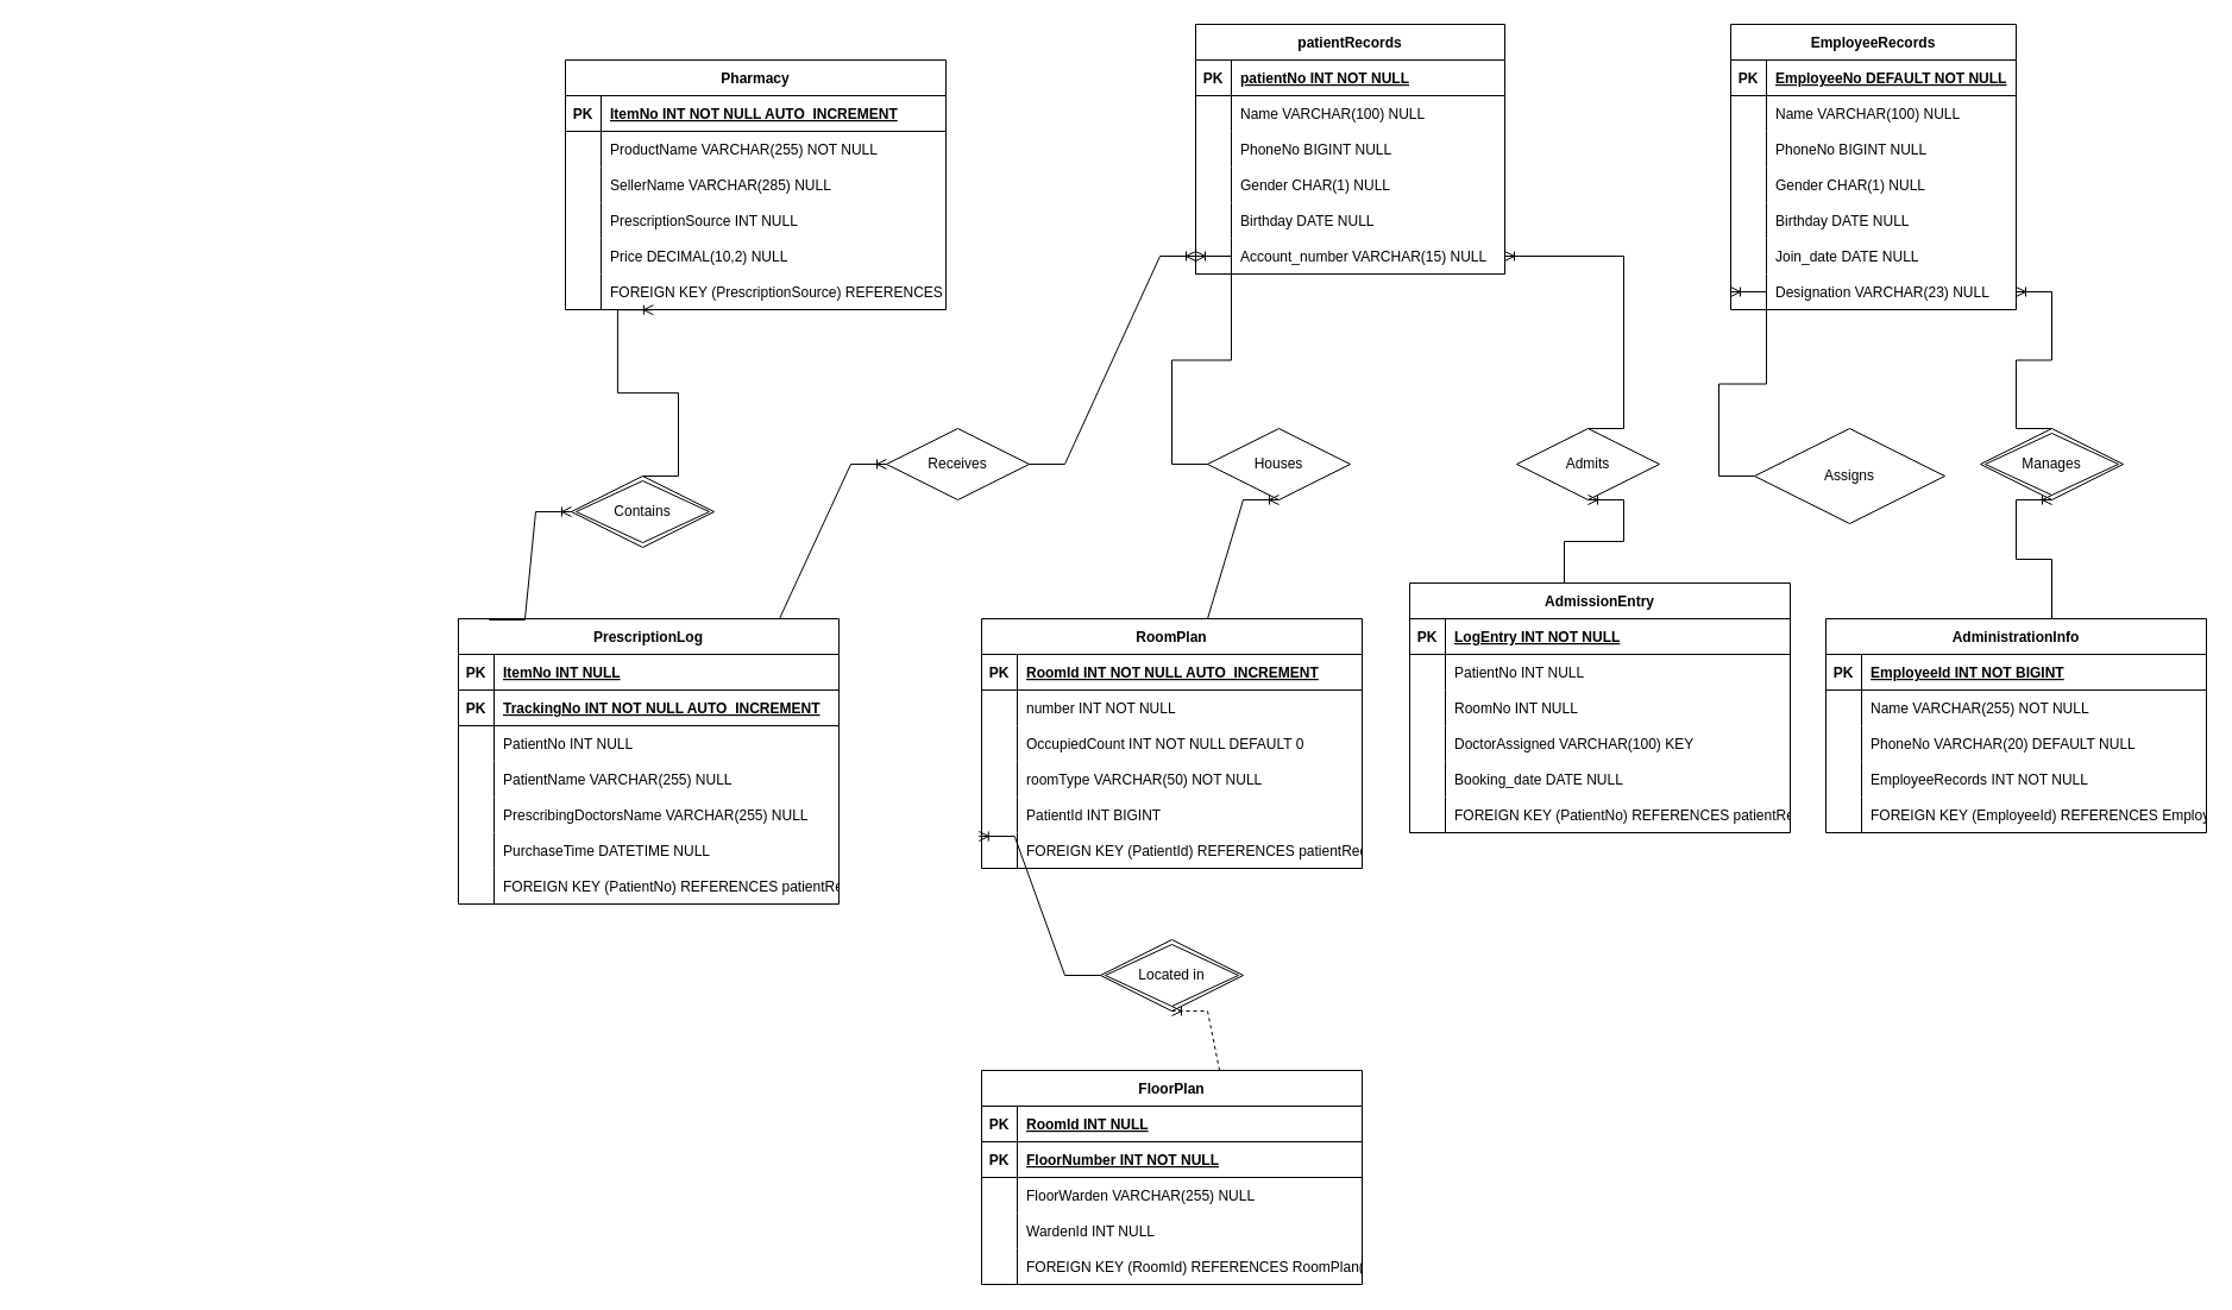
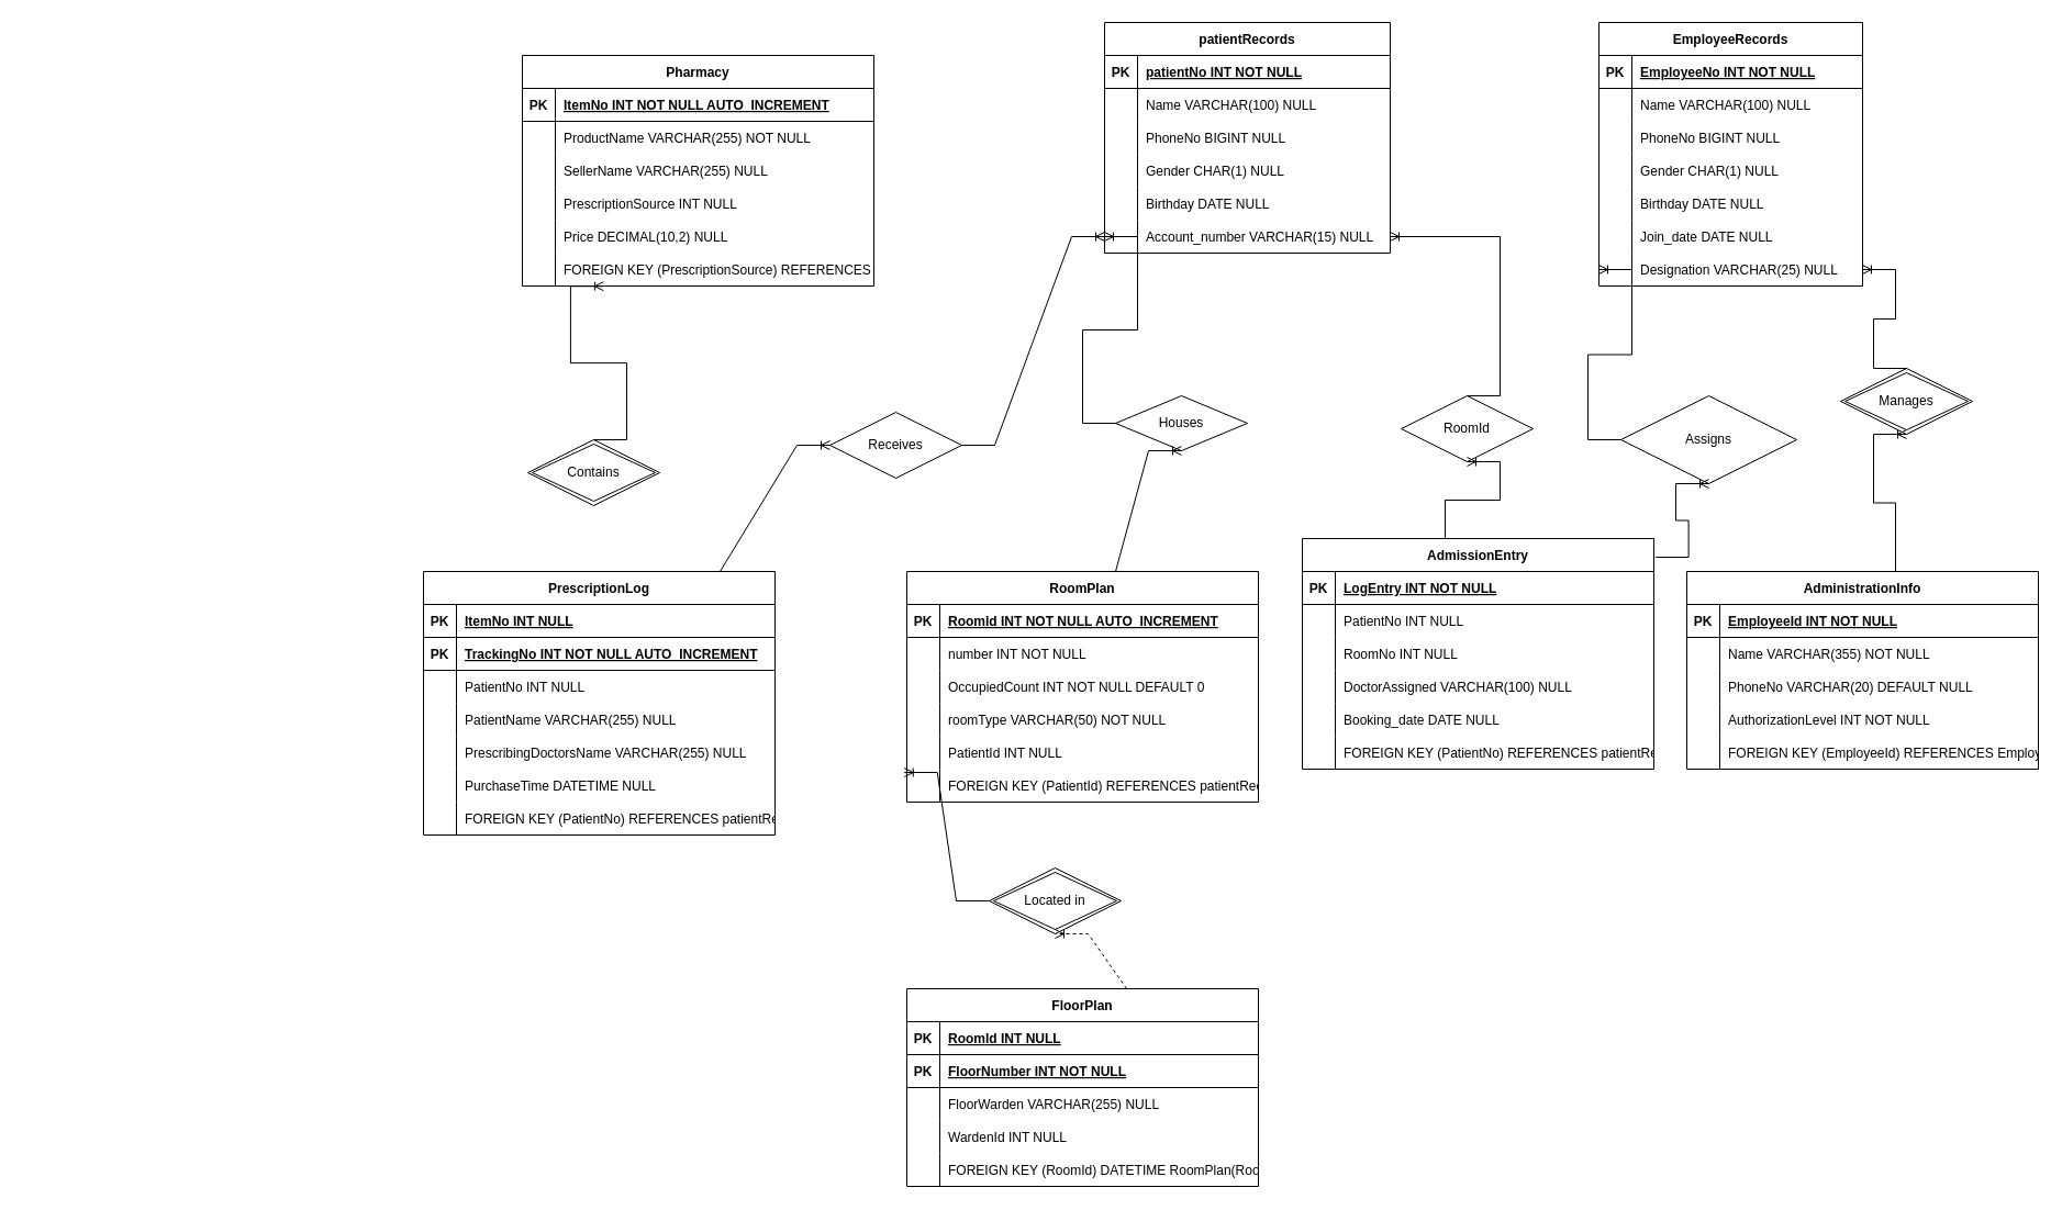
- <mxCell id="5" value="EmployeeNo  DEFAULT NOT NULL " style="shape=partialRectangle;overflow=hidden;connectable=0;fillColor=none;align=left;strokeColor=inherit;top=0;left=0;bottom=0;right=0;spacingLeft=6;fontStyle=5;" vertex="1" parent="3"><mxGeometry x="30" width="210" height="30" as="geometry"><mxRectangle width="210" height="30" as="alternateBounds" /></mxGeometry></mxCell>
+ <mxCell id="5" value="EmployeeNo  INT NOT NULL " style="shape=partialRectangle;overflow=hidden;connectable=0;fillColor=none;align=left;strokeColor=inherit;top=0;left=0;bottom=0;right=0;spacingLeft=6;fontStyle=5;" vertex="1" parent="3"><mxGeometry x="30" width="210" height="30" as="geometry"><mxRectangle width="210" height="30" as="alternateBounds" /></mxGeometry></mxCell>
- <mxCell id="144" value="SellerName         VARCHAR(285) NULL" style="shape=partialRectangle;overflow=hidden;connectable=0;fillColor=none;align=left;strokeColor=inherit;top=0;left=0;bottom=0;right=0;spacingLeft=6;" vertex="1" parent="142"><mxGeometry x="30" width="290" height="30" as="geometry"><mxRectangle width="290" height="30" as="alternateBounds" /></mxGeometry></mxCell>
+ <mxCell id="144" value="SellerName         VARCHAR(255) NULL" style="shape=partialRectangle;overflow=hidden;connectable=0;fillColor=none;align=left;strokeColor=inherit;top=0;left=0;bottom=0;right=0;spacingLeft=6;" vertex="1" parent="142"><mxGeometry x="30" width="290" height="30" as="geometry"><mxRectangle width="290" height="30" as="alternateBounds" /></mxGeometry></mxCell>
- <mxCell id="23" value="Designation VARCHAR(23) NULL" style="shape=partialRectangle;overflow=hidden;connectable=0;fillColor=none;align=left;strokeColor=inherit;top=0;left=0;bottom=0;right=0;spacingLeft=6;" vertex="1" parent="21"><mxGeometry x="30" width="210" height="30" as="geometry"><mxRectangle width="210" height="30" as="alternateBounds" /></mxGeometry></mxCell>
+ <mxCell id="23" value="Designation VARCHAR(25) NULL" style="shape=partialRectangle;overflow=hidden;connectable=0;fillColor=none;align=left;strokeColor=inherit;top=0;left=0;bottom=0;right=0;spacingLeft=6;" vertex="1" parent="21"><mxGeometry x="30" width="210" height="30" as="geometry"><mxRectangle width="210" height="30" as="alternateBounds" /></mxGeometry></mxCell>
- <mxCell id="154" value="Receives" style="shape=rhombus;perimeter=rhombusPerimeter;whiteSpace=wrap;html=1;align=center;" vertex="1" parent="1"><mxGeometry x="745" y="360" width="120" height="60" as="geometry" /></mxCell>
+ <mxCell id="154" value="Receives" style="shape=rhombus;perimeter=rhombusPerimeter;whiteSpace=wrap;html=1;align=center;" vertex="1" parent="1"><mxGeometry x="755" y="375" width="120" height="60" as="geometry" /></mxCell>
- <mxCell id="155" value="Houses" style="shape=rhombus;perimeter=rhombusPerimeter;whiteSpace=wrap;html=1;align=center;" vertex="1" parent="1"><mxGeometry x="1015" y="360" width="120" height="60" as="geometry" /></mxCell>
+ <mxCell id="155" value="Houses" style="shape=rhombus;perimeter=rhombusPerimeter;whiteSpace=wrap;html=1;align=center;" vertex="1" parent="1"><mxGeometry x="1015" y="360" width="120" height="50" as="geometry" /></mxCell>
- <mxCell id="156" value="Admits" style="shape=rhombus;perimeter=rhombusPerimeter;whiteSpace=wrap;html=1;align=center;" vertex="1" parent="1"><mxGeometry x="1275" y="360" width="120" height="60" as="geometry" /></mxCell>
+ <mxCell id="156" value="RoomId" style="shape=rhombus;perimeter=rhombusPerimeter;whiteSpace=wrap;html=1;align=center;" vertex="1" parent="1"><mxGeometry x="1275" y="360" width="120" height="60" as="geometry" /></mxCell>
- <mxCell id="159" value="Manages" style="shape=rhombus;double=1;perimeter=rhombusPerimeter;whiteSpace=wrap;html=1;align=center;" vertex="1" parent="1"><mxGeometry x="1665" y="360" width="120" height="60" as="geometry" /></mxCell>
+ <mxCell id="159" value="Manages" style="shape=rhombus;double=1;perimeter=rhombusPerimeter;whiteSpace=wrap;html=1;align=center;" vertex="1" parent="1"><mxGeometry x="1675" y="335" width="120" height="60" as="geometry" /></mxCell>
+ <mxCell id="168" value="" style="edgeStyle=entityRelationEdgeStyle;fontSize=12;html=1;endArrow=ERoneToMany;rounded=0;entryX=0.5;entryY=1;entryDx=0;entryDy=0;exitX=1.005;exitY=0.081;exitDx=0;exitDy=0;exitPerimeter=0;" edge="1" parent="1" source="59" target="157"><mxGeometry width="100" height="100" relative="1" as="geometry"><mxPoint x="1485" y="530" as="sourcePoint" /><mxPoint x="1515" y="430" as="targetPoint" /><Array as="points"><mxPoint x="1383" y="427.5" /><mxPoint x="1423" y="427.5" /><mxPoint x="1423" y="417.5" /><mxPoint x="1343" y="437.5" /><mxPoint x="1483" y="427.5" /></Array></mxGeometry></mxCell>
- <mxCell id="172" value="" style="edgeStyle=entityRelationEdgeStyle;fontSize=12;html=1;endArrow=ERoneToMany;rounded=0;entryX=0;entryY=0.5;entryDx=0;entryDy=0;exitX=0.081;exitY=0.004;exitDx=0;exitDy=0;exitPerimeter=0;" edge="1" parent="1" source="113" target="160"><mxGeometry width="100" height="100" relative="1" as="geometry"><mxPoint x="275" y="520" as="sourcePoint" /><mxPoint x="395" y="390" as="targetPoint" /><Array as="points"><mxPoint x="60" y="427.5" /><mxPoint x="100" y="427.5" /><mxPoint x="100" y="417.5" /><mxPoint x="20" y="437.5" /><mxPoint x="160" y="427.5" /></Array></mxGeometry></mxCell>
- <mxCell id="27" value="EmployeeId INT NOT BIGINT" style="shape=partialRectangle;overflow=hidden;connectable=0;fillColor=none;align=left;strokeColor=inherit;top=0;left=0;bottom=0;right=0;spacingLeft=6;fontStyle=5;" vertex="1" parent="25"><mxGeometry x="30" width="290" height="30" as="geometry"><mxRectangle width="290" height="30" as="alternateBounds" /></mxGeometry></mxCell>
+ <mxCell id="27" value="EmployeeId INT NOT NULL" style="shape=partialRectangle;overflow=hidden;connectable=0;fillColor=none;align=left;strokeColor=inherit;top=0;left=0;bottom=0;right=0;spacingLeft=6;fontStyle=5;" vertex="1" parent="25"><mxGeometry x="30" width="290" height="30" as="geometry"><mxRectangle width="290" height="30" as="alternateBounds" /></mxGeometry></mxCell>
- <mxCell id="30" value="Name VARCHAR(255) NOT NULL" style="shape=partialRectangle;overflow=hidden;connectable=0;fillColor=none;align=left;strokeColor=inherit;top=0;left=0;bottom=0;right=0;spacingLeft=6;" vertex="1" parent="28"><mxGeometry x="30" width="290" height="30" as="geometry"><mxRectangle width="290" height="30" as="alternateBounds" /></mxGeometry></mxCell>
+ <mxCell id="30" value="Name VARCHAR(355) NOT NULL" style="shape=partialRectangle;overflow=hidden;connectable=0;fillColor=none;align=left;strokeColor=inherit;top=0;left=0;bottom=0;right=0;spacingLeft=6;" vertex="1" parent="28"><mxGeometry x="30" width="290" height="30" as="geometry"><mxRectangle width="290" height="30" as="alternateBounds" /></mxGeometry></mxCell>
- <mxCell id="71" value="DoctorAssigned VARCHAR(100) KEY" style="shape=partialRectangle;overflow=hidden;connectable=0;fillColor=none;align=left;strokeColor=inherit;top=0;left=0;bottom=0;right=0;spacingLeft=6;" vertex="1" parent="69"><mxGeometry x="30" width="290" height="30" as="geometry"><mxRectangle width="290" height="30" as="alternateBounds" /></mxGeometry></mxCell>
+ <mxCell id="71" value="DoctorAssigned VARCHAR(100) NULL" style="shape=partialRectangle;overflow=hidden;connectable=0;fillColor=none;align=left;strokeColor=inherit;top=0;left=0;bottom=0;right=0;spacingLeft=6;" vertex="1" parent="69"><mxGeometry x="30" width="290" height="30" as="geometry"><mxRectangle width="290" height="30" as="alternateBounds" /></mxGeometry></mxCell>
- <mxCell id="36" value="EmployeeRecords INT NOT NULL" style="shape=partialRectangle;overflow=hidden;connectable=0;fillColor=none;align=left;strokeColor=inherit;top=0;left=0;bottom=0;right=0;spacingLeft=6;" vertex="1" parent="34"><mxGeometry x="30" width="290" height="30" as="geometry"><mxRectangle width="290" height="30" as="alternateBounds" /></mxGeometry></mxCell>
+ <mxCell id="36" value="AuthorizationLevel INT NOT NULL" style="shape=partialRectangle;overflow=hidden;connectable=0;fillColor=none;align=left;strokeColor=inherit;top=0;left=0;bottom=0;right=0;spacingLeft=6;" vertex="1" parent="34"><mxGeometry x="30" width="290" height="30" as="geometry"><mxRectangle width="290" height="30" as="alternateBounds" /></mxGeometry></mxCell>
- <mxCell id="93" value="PatientId     INT BIGINT" style="shape=partialRectangle;overflow=hidden;connectable=0;fillColor=none;align=left;strokeColor=inherit;top=0;left=0;bottom=0;right=0;spacingLeft=6;" vertex="1" parent="91"><mxGeometry x="30" width="290" height="30" as="geometry"><mxRectangle width="290" height="30" as="alternateBounds" /></mxGeometry></mxCell>
+ <mxCell id="93" value="PatientId     INT NULL" style="shape=partialRectangle;overflow=hidden;connectable=0;fillColor=none;align=left;strokeColor=inherit;top=0;left=0;bottom=0;right=0;spacingLeft=6;" vertex="1" parent="91"><mxGeometry x="30" width="290" height="30" as="geometry"><mxRectangle width="290" height="30" as="alternateBounds" /></mxGeometry></mxCell>
- <mxCell id="158" value="Located in" style="shape=rhombus;double=1;perimeter=rhombusPerimeter;whiteSpace=wrap;html=1;align=center;" vertex="1" parent="1"><mxGeometry x="925" y="790" width="120" height="60" as="geometry" /></mxCell>
+ <mxCell id="158" value="Located in" style="shape=rhombus;double=1;perimeter=rhombusPerimeter;whiteSpace=wrap;html=1;align=center;" vertex="1" parent="1"><mxGeometry x="900" y="790" width="120" height="60" as="geometry" /></mxCell>
- <mxCell id="112" value="FOREIGN KEY (RoomId) REFERENCES RoomPlan(RoomId)" style="shape=partialRectangle;overflow=hidden;connectable=0;fillColor=none;align=left;strokeColor=inherit;top=0;left=0;bottom=0;right=0;spacingLeft=6;" vertex="1" parent="110"><mxGeometry x="30" width="290" height="30" as="geometry"><mxRectangle width="290" height="30" as="alternateBounds" /></mxGeometry></mxCell>
+ <mxCell id="112" value="FOREIGN KEY (RoomId) DATETIME RoomPlan(RoomId)" style="shape=partialRectangle;overflow=hidden;connectable=0;fillColor=none;align=left;strokeColor=inherit;top=0;left=0;bottom=0;right=0;spacingLeft=6;" vertex="1" parent="110"><mxGeometry x="30" width="290" height="30" as="geometry"><mxRectangle width="290" height="30" as="alternateBounds" /></mxGeometry></mxCell>
